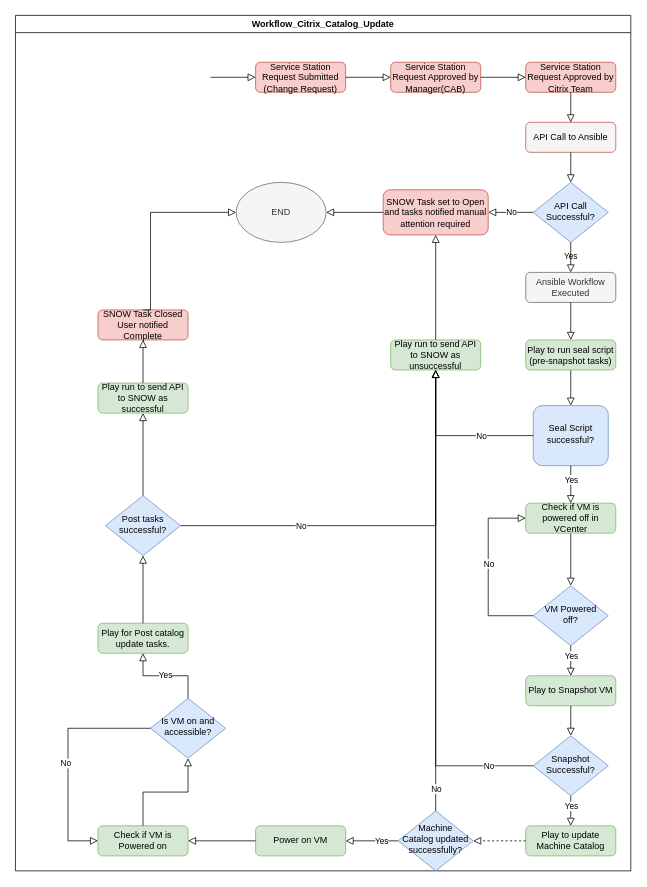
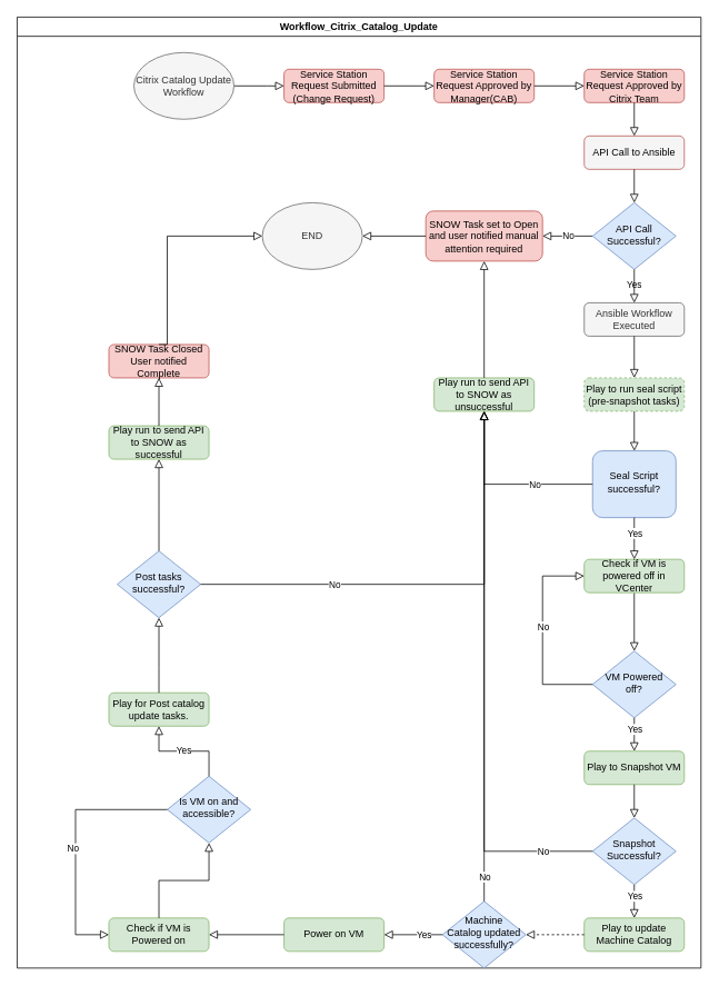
+ <mxCell id="54" value="Citrix Catalog Update Workflow" style="ellipse;whiteSpace=wrap;html=1;fillColor=#f5f5f5;fontColor=#333333;strokeColor=#666666;" parent="2" vertex="1"><mxGeometry x="140" y="42.5" width="120" height="80" as="geometry" /></mxCell>
- <mxCell id="38" value="&lt;p class=&quot;MsoNormal&quot;&gt;SNOW Task set to Open and tasks notified manual attention required&lt;/p&gt;" style="rounded=1;whiteSpace=wrap;html=1;fontSize=12;glass=0;strokeWidth=1;shadow=0;fillColor=#f8cecc;strokeColor=#b85450;" parent="2" vertex="1"><mxGeometry x="490" y="232.5" width="140" height="60" as="geometry" /></mxCell>
+ <mxCell id="38" value="&lt;p class=&quot;MsoNormal&quot;&gt;SNOW Task set to Open and user notified manual attention required&lt;/p&gt;" style="rounded=1;whiteSpace=wrap;html=1;fontSize=12;glass=0;strokeWidth=1;shadow=0;fillColor=#f8cecc;strokeColor=#b85450;" parent="2" vertex="1"><mxGeometry x="490" y="232.5" width="140" height="60" as="geometry" /></mxCell>
- <mxCell id="8" value="&lt;p class=&quot;MsoNormal&quot;&gt;Play to run seal script (pre-snapshot tasks)&lt;/p&gt;" style="rounded=1;whiteSpace=wrap;html=1;fontSize=12;glass=0;strokeWidth=1;shadow=0;fillColor=#d5e8d4;strokeColor=#82b366;" parent="2" vertex="1"><mxGeometry x="680" y="432.5" width="120" height="40" as="geometry" /></mxCell>
+ <mxCell id="8" value="&lt;p class=&quot;MsoNormal&quot;&gt;Play to run seal script (pre-snapshot tasks)&lt;/p&gt;" style="rounded=1;whiteSpace=wrap;html=1;fontSize=12;glass=0;strokeWidth=1;shadow=0;fillColor=#d5e8d4;strokeColor=#82b366;dashed=1;" parent="2" vertex="1"><mxGeometry x="680" y="432.5" width="120" height="40" as="geometry" /></mxCell>
